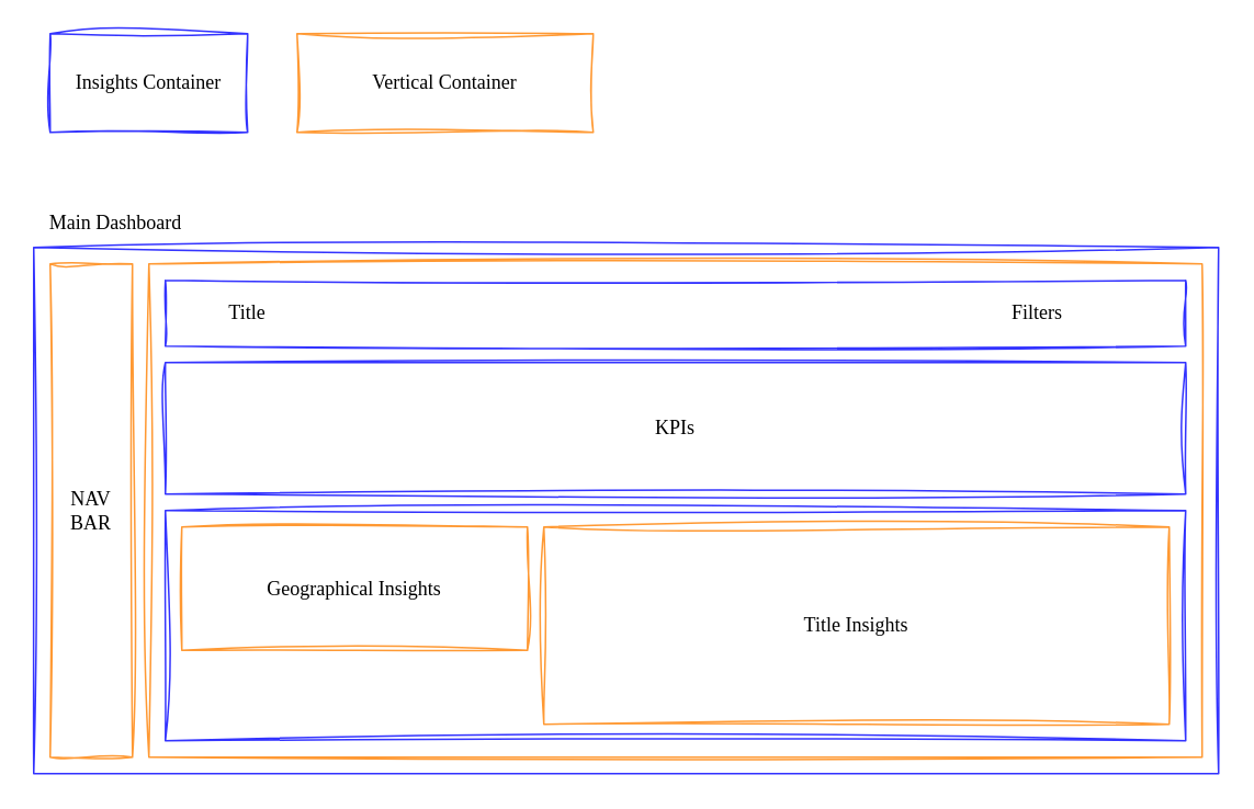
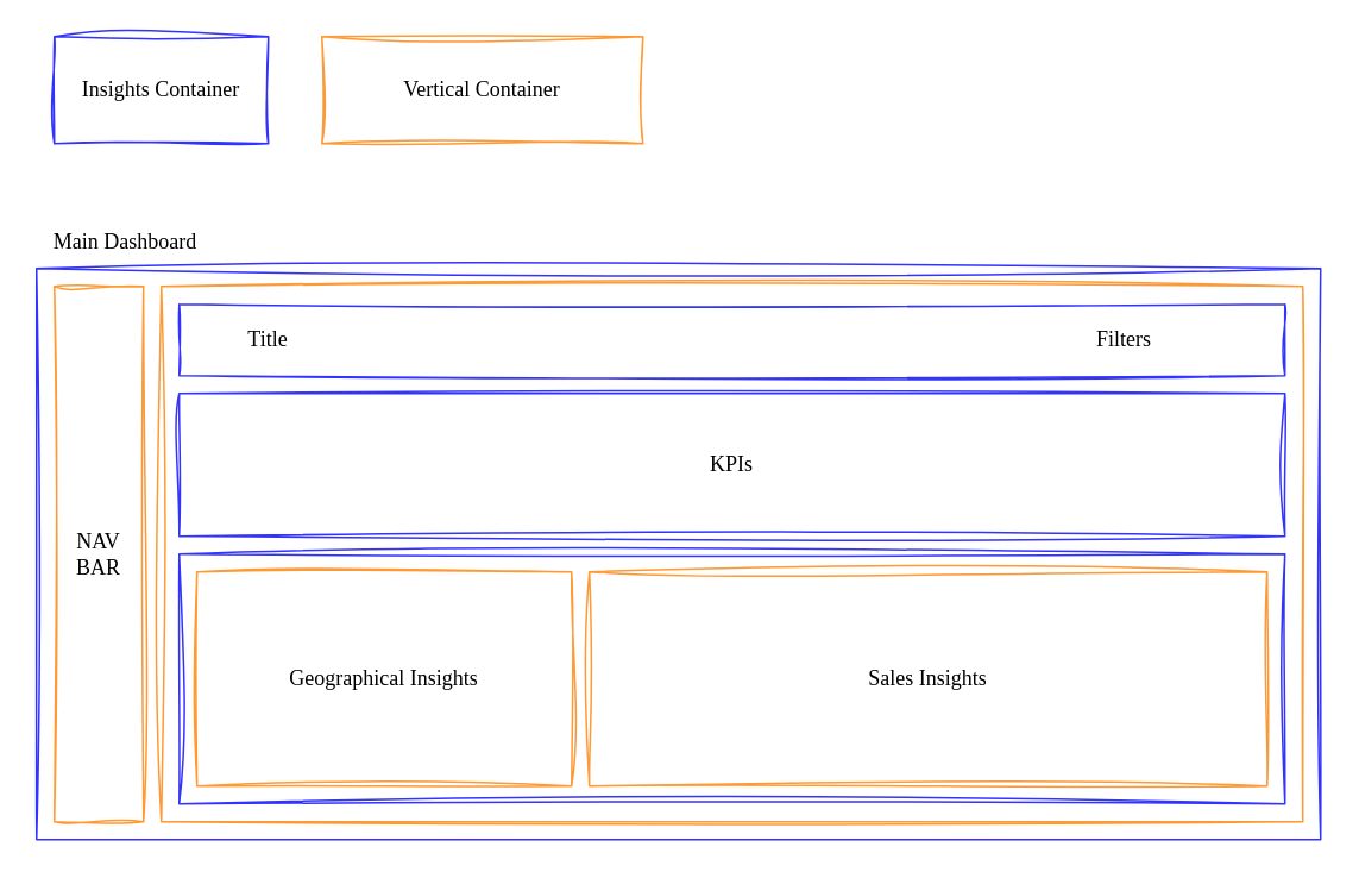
- <mxCell id="14" value="Geographical Insights" style="rounded=0;whiteSpace=wrap;html=1;sketch=1;hachureGap=4;jiggle=2;curveFitting=1;fontFamily=Architects Daughter;fontSource=https%3A%2F%2Ffonts.googleapis.com%2Fcss%3Ffamily%3DArchitects%2BDaughter;fillColor=none;strokeColor=#FF9933;" vertex="1" parent="1"><mxGeometry x="110" y="320" width="210" height="75" as="geometry" /></mxCell>
+ <mxCell id="14" value="Geographical Insights" style="rounded=0;whiteSpace=wrap;html=1;sketch=1;hachureGap=4;jiggle=2;curveFitting=1;fontFamily=Architects Daughter;fontSource=https%3A%2F%2Ffonts.googleapis.com%2Fcss%3Ffamily%3DArchitects%2BDaughter;fillColor=none;strokeColor=#FF9933;" vertex="1" parent="1"><mxGeometry x="110" y="320" width="210" height="120" as="geometry" /></mxCell>
- <mxCell id="15" value="Title Insights" style="rounded=0;whiteSpace=wrap;html=1;sketch=1;hachureGap=4;jiggle=2;curveFitting=1;fontFamily=Architects Daughter;fontSource=https%3A%2F%2Ffonts.googleapis.com%2Fcss%3Ffamily%3DArchitects%2BDaughter;fillColor=none;strokeColor=#FF9933;" vertex="1" parent="1"><mxGeometry x="330" y="320" width="380" height="120" as="geometry" /></mxCell>
+ <mxCell id="15" value="Sales Insights" style="rounded=0;whiteSpace=wrap;html=1;sketch=1;hachureGap=4;jiggle=2;curveFitting=1;fontFamily=Architects Daughter;fontSource=https%3A%2F%2Ffonts.googleapis.com%2Fcss%3Ffamily%3DArchitects%2BDaughter;fillColor=none;strokeColor=#FF9933;" vertex="1" parent="1"><mxGeometry x="330" y="320" width="380" height="120" as="geometry" /></mxCell>
